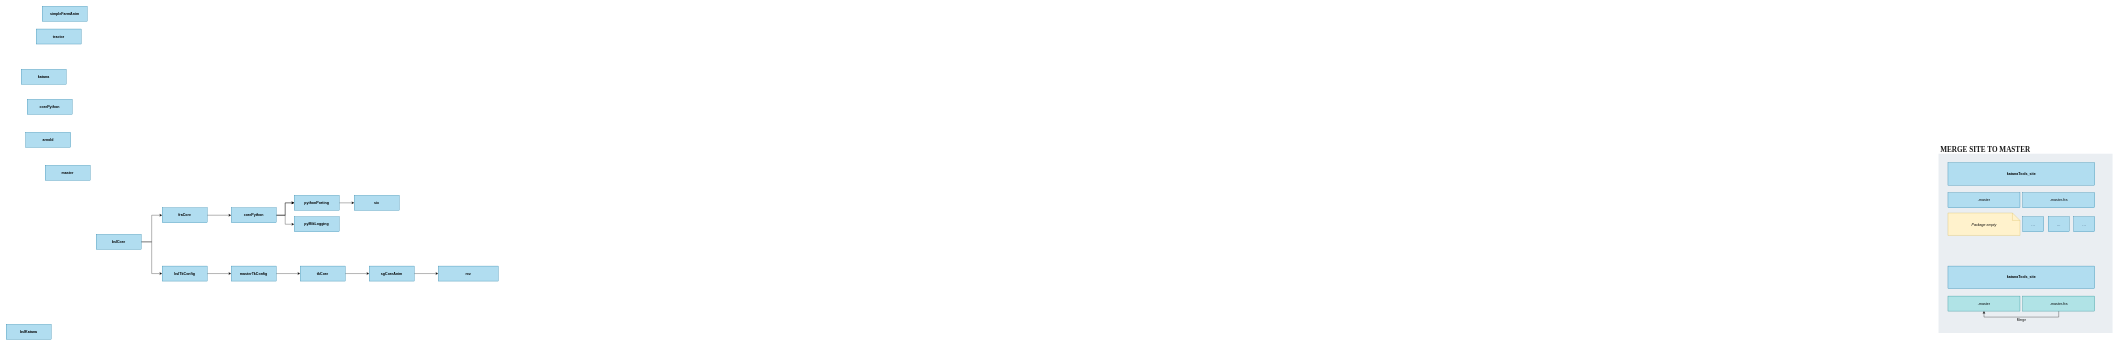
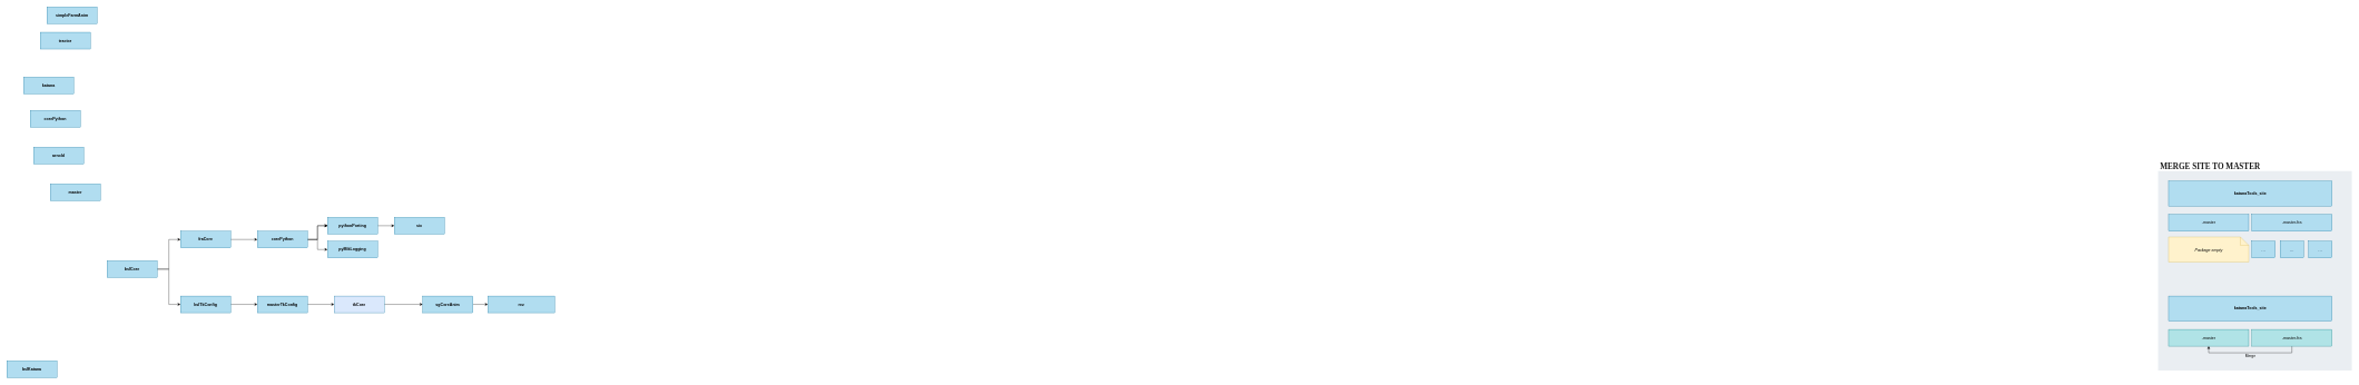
- <mxCell id="25" value="arnold" style="rounded=0;whiteSpace=wrap;html=1;fillColor=#b1ddf0;strokeColor=#10739e;fontStyle=1" vertex="1" parent="1"><mxGeometry x="85" y="440" width="150" height="50" as="geometry" /></mxCell>
+ <mxCell id="25" value="arnold" style="rounded=0;whiteSpace=wrap;html=1;fillColor=#b1ddf0;strokeColor=#10739e;fontStyle=1" vertex="1" parent="1"><mxGeometry x="100" y="440" width="150" height="50" as="geometry" /></mxCell>
- <mxCell id="40" value="tkCore" style="rounded=0;whiteSpace=wrap;html=1;fillColor=#b1ddf0;strokeColor=#10739e;fontStyle=1" vertex="1" parent="1"><mxGeometry x="1000" y="885.67" width="150" height="50" as="geometry" /></mxCell>
+ <mxCell id="40" value="tkCore" style="rounded=0;whiteSpace=wrap;html=1;fillColor=#dae8fc;strokeColor=#10739e;fontStyle=1;" vertex="1" parent="1"><mxGeometry x="1000" y="885.67" width="150" height="50" as="geometry" /></mxCell>
- <mxCell id="42" value="sgCoreAnim" style="rounded=0;whiteSpace=wrap;html=1;fillColor=#b1ddf0;strokeColor=#10739e;fontStyle=1" vertex="1" parent="1"><mxGeometry x="1230" y="885.67" width="150" height="50" as="geometry" /></mxCell>
+ <mxCell id="42" value="sgCoreAnim" style="rounded=0;whiteSpace=wrap;html=1;fillColor=#b1ddf0;strokeColor=#10739e;fontStyle=1" vertex="1" parent="1"><mxGeometry x="1265" y="885.67" width="150" height="50" as="geometry" /></mxCell>
